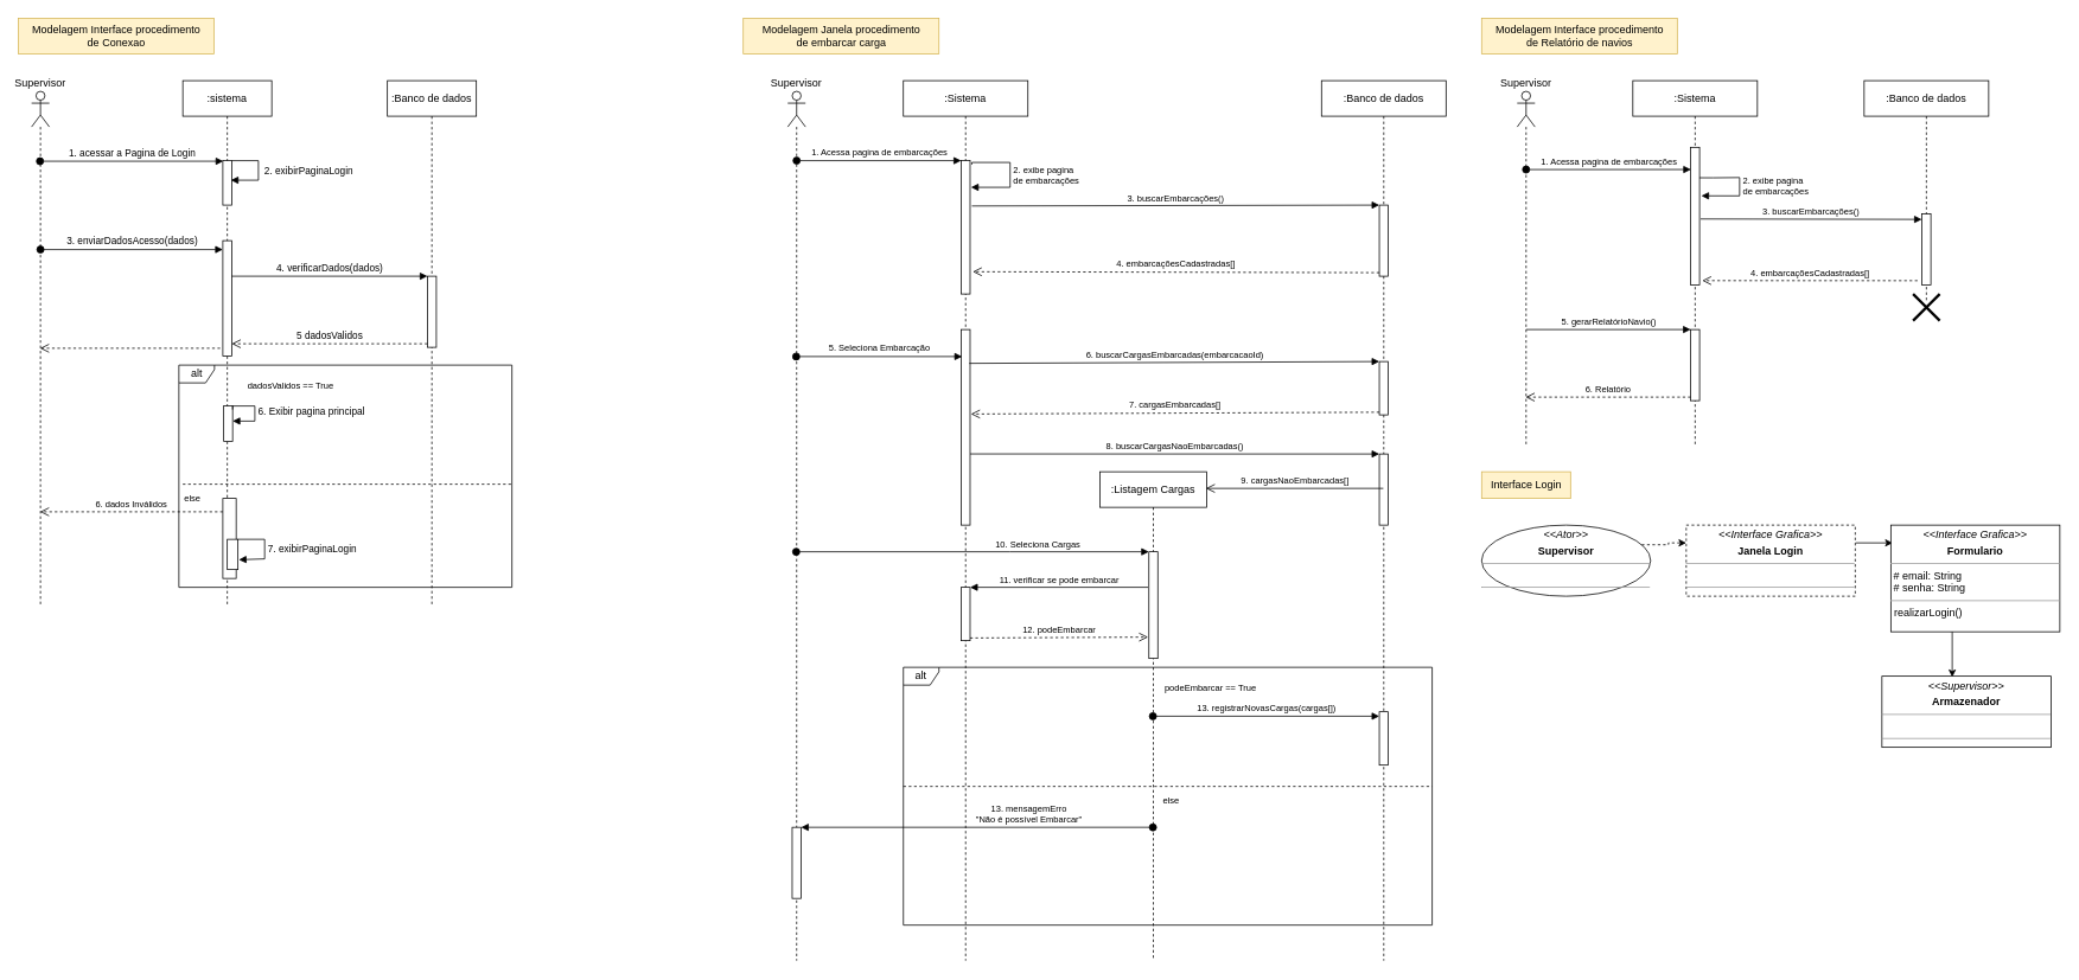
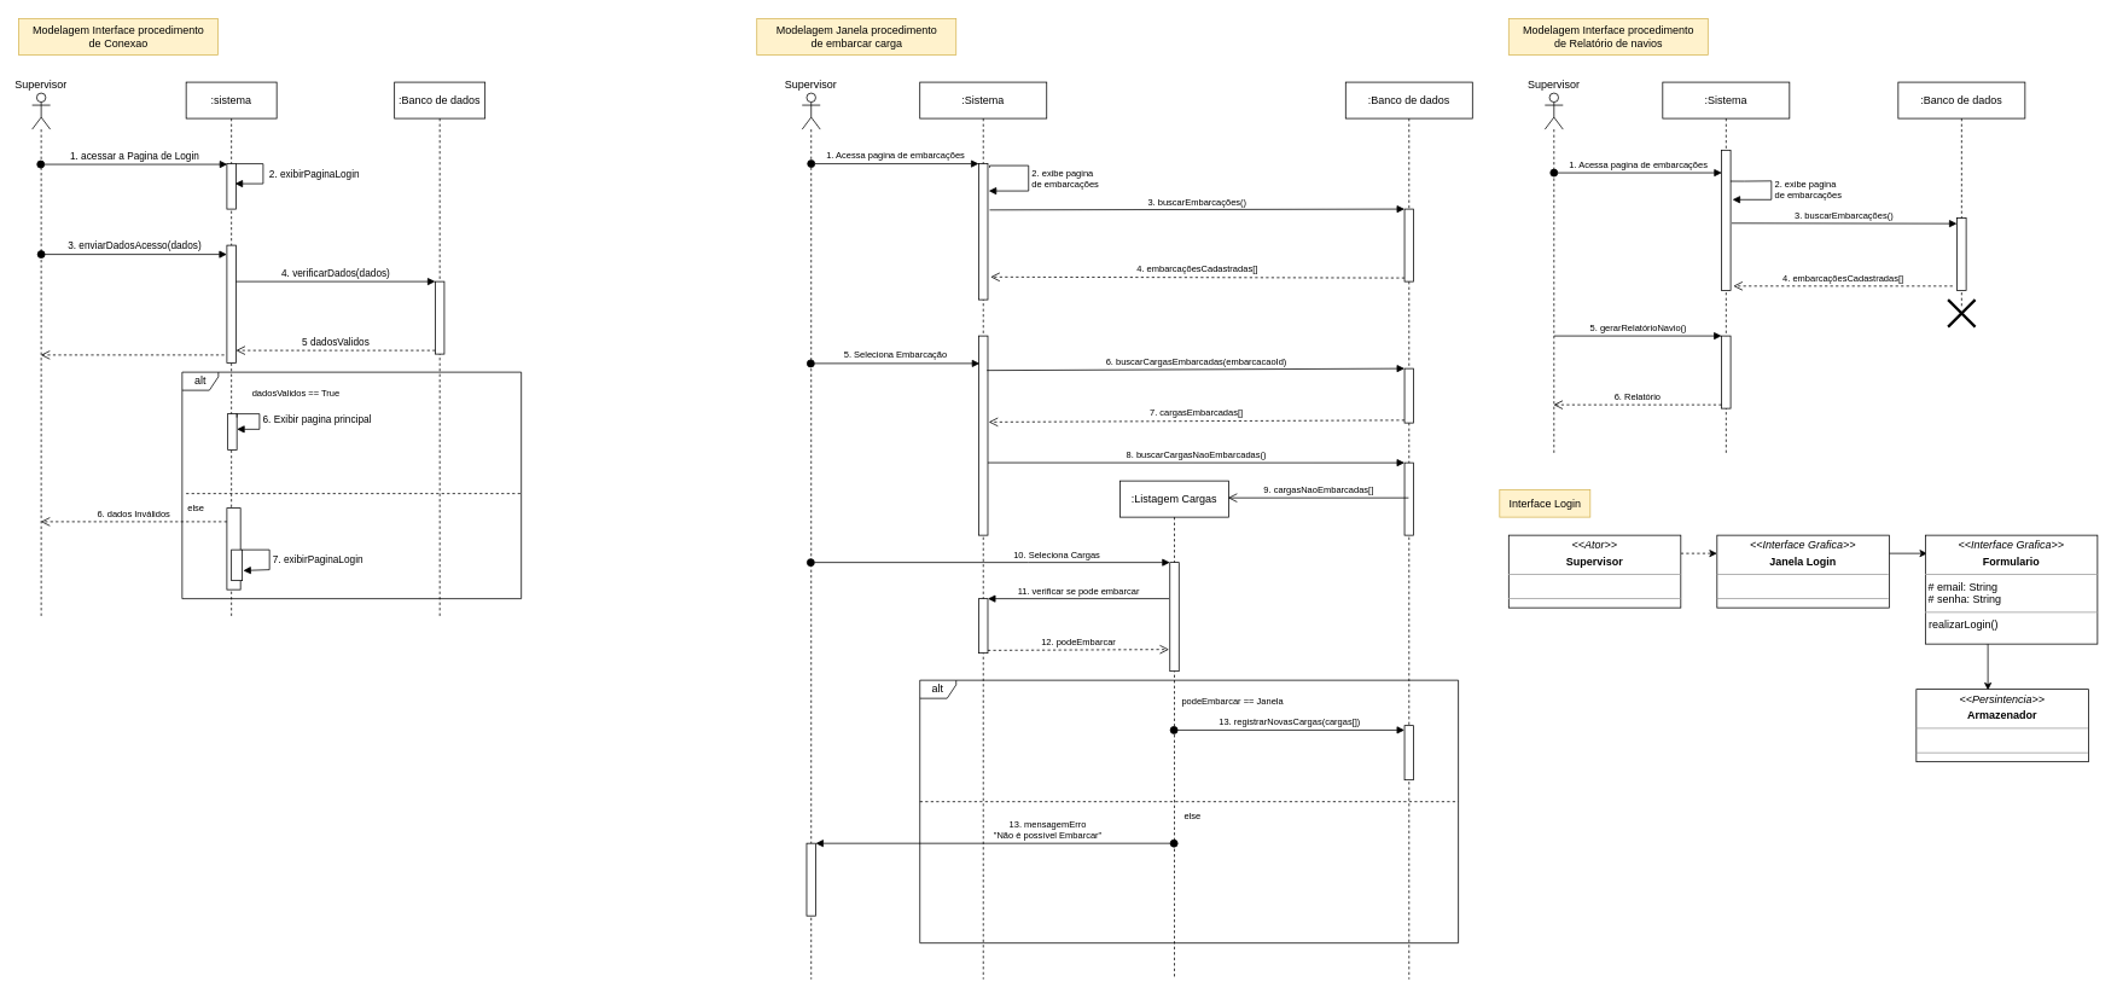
- <mxCell id="77" value="Interface Login" style="text;html=1;align=center;verticalAlign=middle;resizable=0;points=[];autosize=1;strokeColor=#d6b656;fillColor=#fff2cc;" vertex="1" parent="1"><mxGeometry x="1665" y="530" width="100" height="30" as="geometry" /></mxCell>
+ <mxCell id="77" value="Interface Login" style="text;html=1;align=center;verticalAlign=middle;resizable=0;points=[];autosize=1;strokeColor=#d6b656;fillColor=#fff2cc;" vertex="1" parent="1"><mxGeometry x="1655" y="540" width="100" height="30" as="geometry" /></mxCell>
- <mxCell id="72" value="&lt;p style=&quot;margin:0px;margin-top:4px;text-align:center;&quot;&gt;&lt;i&gt;&amp;lt;&amp;lt;Ator&amp;gt;&amp;gt;&lt;/i&gt;&lt;/p&gt;&lt;p style=&quot;margin:0px;margin-top:4px;text-align:center;&quot;&gt;&lt;b&gt;Supervisor&lt;/b&gt;&lt;br&gt;&lt;/p&gt;&lt;hr size=&quot;1&quot;&gt;&lt;br&gt;&lt;hr size=&quot;1&quot;&gt;&lt;p style=&quot;margin:0px;margin-left:4px;&quot;&gt;&lt;br&gt;&lt;/p&gt;" style="ellipse;verticalAlign=top;align=left;overflow=fill;fontSize=12;fontFamily=Helvetica;html=1;" vertex="1" parent="1"><mxGeometry x="1665" y="590" width="190" height="80" as="geometry" /></mxCell>
+ <mxCell id="72" value="&lt;p style=&quot;margin:0px;margin-top:4px;text-align:center;&quot;&gt;&lt;i&gt;&amp;lt;&amp;lt;Ator&amp;gt;&amp;gt;&lt;/i&gt;&lt;/p&gt;&lt;p style=&quot;margin:0px;margin-top:4px;text-align:center;&quot;&gt;&lt;b&gt;Supervisor&lt;/b&gt;&lt;br&gt;&lt;/p&gt;&lt;hr size=&quot;1&quot;&gt;&lt;br&gt;&lt;hr size=&quot;1&quot;&gt;&lt;p style=&quot;margin:0px;margin-left:4px;&quot;&gt;&lt;br&gt;&lt;/p&gt;" style="verticalAlign=top;align=left;overflow=fill;fontSize=12;fontFamily=Helvetica;html=1;" vertex="1" parent="1"><mxGeometry x="1665" y="590" width="190" height="80" as="geometry" /></mxCell>
- <mxCell id="74" value="&lt;p style=&quot;margin:0px;margin-top:4px;text-align:center;&quot;&gt;&lt;i&gt;&amp;lt;&amp;lt;Interface Grafica&amp;gt;&amp;gt;&lt;/i&gt;&lt;/p&gt;&lt;p style=&quot;margin:0px;margin-top:4px;text-align:center;&quot;&gt;&lt;b&gt;Janela Login&lt;/b&gt;&lt;br&gt;&lt;/p&gt;&lt;hr size=&quot;1&quot;&gt;&lt;br&gt;&lt;hr size=&quot;1&quot;&gt;&lt;p style=&quot;margin:0px;margin-left:4px;&quot;&gt;&lt;br&gt;&lt;/p&gt;" style="verticalAlign=top;align=left;overflow=fill;fontSize=12;fontFamily=Helvetica;html=1;dashed=1;" vertex="1" parent="1"><mxGeometry x="1895" y="590" width="190" height="80" as="geometry" /></mxCell>
+ <mxCell id="74" value="&lt;p style=&quot;margin:0px;margin-top:4px;text-align:center;&quot;&gt;&lt;i&gt;&amp;lt;&amp;lt;Interface Grafica&amp;gt;&amp;gt;&lt;/i&gt;&lt;/p&gt;&lt;p style=&quot;margin:0px;margin-top:4px;text-align:center;&quot;&gt;&lt;b&gt;Janela Login&lt;/b&gt;&lt;br&gt;&lt;/p&gt;&lt;hr size=&quot;1&quot;&gt;&lt;br&gt;&lt;hr size=&quot;1&quot;&gt;&lt;p style=&quot;margin:0px;margin-left:4px;&quot;&gt;&lt;br&gt;&lt;/p&gt;" style="verticalAlign=top;align=left;overflow=fill;fontSize=12;fontFamily=Helvetica;html=1;" vertex="1" parent="1"><mxGeometry x="1895" y="590" width="190" height="80" as="geometry" /></mxCell>
- <mxCell id="52" value="podeEmbarcar == True" style="text;html=1;align=center;verticalAlign=middle;resizable=1;points=[];autosize=1;strokeColor=none;fillColor=none;fontSize=10;movable=1;rotatable=1;deletable=1;editable=1;connectable=1;" vertex="1" parent="1"><mxGeometry x="1295.398" y="758" width="130" height="30" as="geometry" /></mxCell>
+ <mxCell id="52" value="podeEmbarcar == Janela" style="text;html=1;align=center;verticalAlign=middle;resizable=1;points=[];autosize=1;strokeColor=none;fillColor=none;fontSize=10;movable=1;rotatable=1;deletable=1;editable=1;connectable=1;" vertex="1" parent="1"><mxGeometry x="1295.398" y="758" width="130" height="30" as="geometry" /></mxCell>
- <mxCell id="78" value="&lt;p style=&quot;margin:0px;margin-top:4px;text-align:center;&quot;&gt;&lt;i&gt;&amp;lt;&amp;lt;Supervisor&amp;gt;&amp;gt;&lt;/i&gt;&lt;/p&gt;&lt;p style=&quot;margin:0px;margin-top:4px;text-align:center;&quot;&gt;&lt;b&gt;Armazenador&lt;/b&gt;&lt;br&gt;&lt;/p&gt;&lt;hr size=&quot;1&quot;&gt;&lt;div&gt;&amp;nbsp;&lt;/div&gt;&lt;hr size=&quot;1&quot;&gt;&lt;p style=&quot;margin:0px;margin-left:4px;&quot;&gt;&lt;br&gt;&lt;/p&gt;" style="verticalAlign=top;align=left;overflow=fill;fontSize=12;fontFamily=Helvetica;html=1;" vertex="1" parent="1"><mxGeometry x="2115" y="760" width="190" height="80" as="geometry" /></mxCell>
+ <mxCell id="78" value="&lt;p style=&quot;margin:0px;margin-top:4px;text-align:center;&quot;&gt;&lt;i&gt;&amp;lt;&amp;lt;Persintencia&amp;gt;&amp;gt;&lt;/i&gt;&lt;/p&gt;&lt;p style=&quot;margin:0px;margin-top:4px;text-align:center;&quot;&gt;&lt;b&gt;Armazenador&lt;/b&gt;&lt;br&gt;&lt;/p&gt;&lt;hr size=&quot;1&quot;&gt;&lt;div&gt;&amp;nbsp;&lt;/div&gt;&lt;hr size=&quot;1&quot;&gt;&lt;p style=&quot;margin:0px;margin-left:4px;&quot;&gt;&lt;br&gt;&lt;/p&gt;" style="verticalAlign=top;align=left;overflow=fill;fontSize=12;fontFamily=Helvetica;html=1;" vertex="1" parent="1"><mxGeometry x="2115" y="760" width="190" height="80" as="geometry" /></mxCell>
